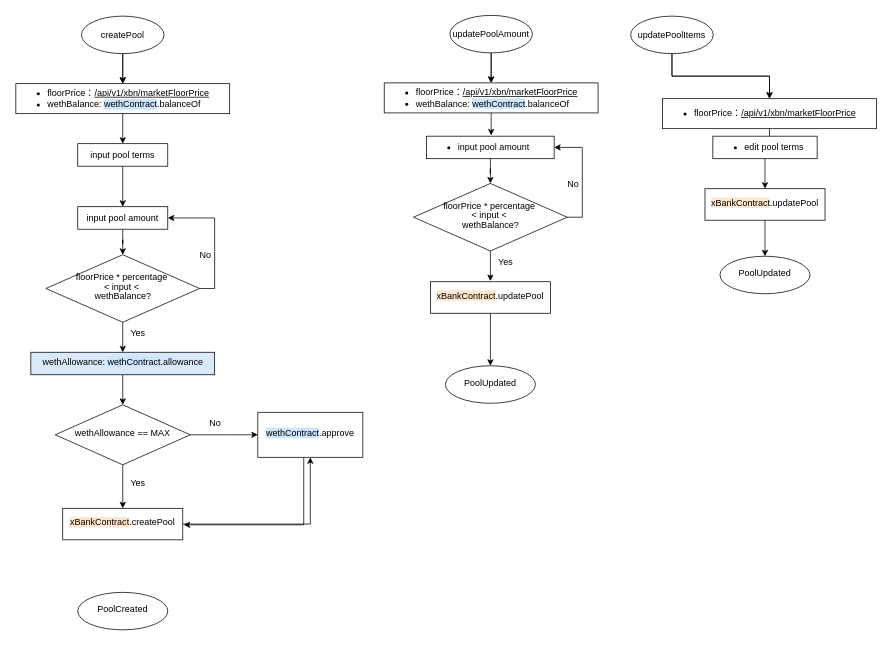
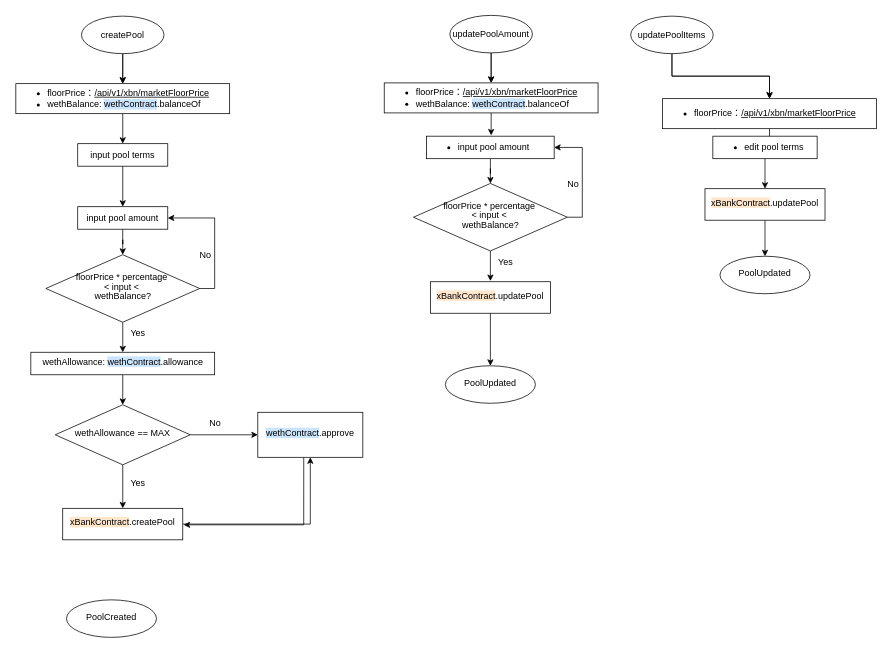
- <mxCell id="14" value="wethAllowance: &lt;span style=&quot;background-color: rgb(204, 229, 255);&quot;&gt;wethContract&lt;/span&gt;.allowance" style="whiteSpace=wrap;html=1;shadow=0;strokeWidth=1;spacing=6;spacingTop=-4;fillColor=#dae8fc;" parent="1" vertex="1"><mxGeometry x="40.5" y="469" width="245" height="30" as="geometry" /></mxCell>
+ <mxCell id="14" value="wethAllowance: &lt;span style=&quot;background-color: rgb(204, 229, 255);&quot;&gt;wethContract&lt;/span&gt;.allowance" style="whiteSpace=wrap;html=1;shadow=0;strokeWidth=1;spacing=6;spacingTop=-4;" parent="1" vertex="1"><mxGeometry x="40.5" y="469" width="245" height="30" as="geometry" /></mxCell>
- <mxCell id="22" value="PoolCreated" style="ellipse;whiteSpace=wrap;html=1;shadow=0;strokeWidth=1;spacing=6;spacingTop=-4;" parent="1" vertex="1"><mxGeometry x="103" y="789" width="120" height="50" as="geometry" /></mxCell>
+ <mxCell id="22" value="PoolCreated" style="ellipse;whiteSpace=wrap;html=1;shadow=0;strokeWidth=1;spacing=6;spacingTop=-4;" parent="1" vertex="1"><mxGeometry x="88" y="799" width="120" height="50" as="geometry" /></mxCell>
